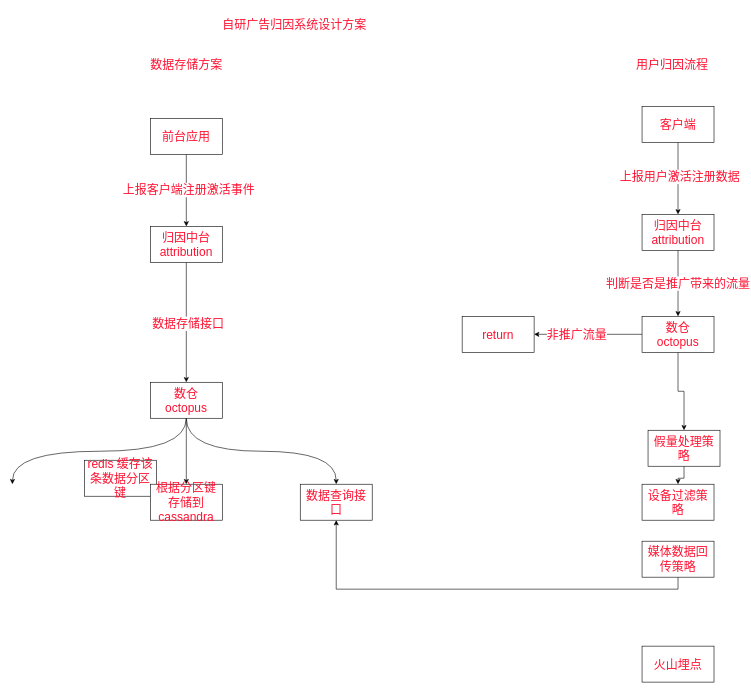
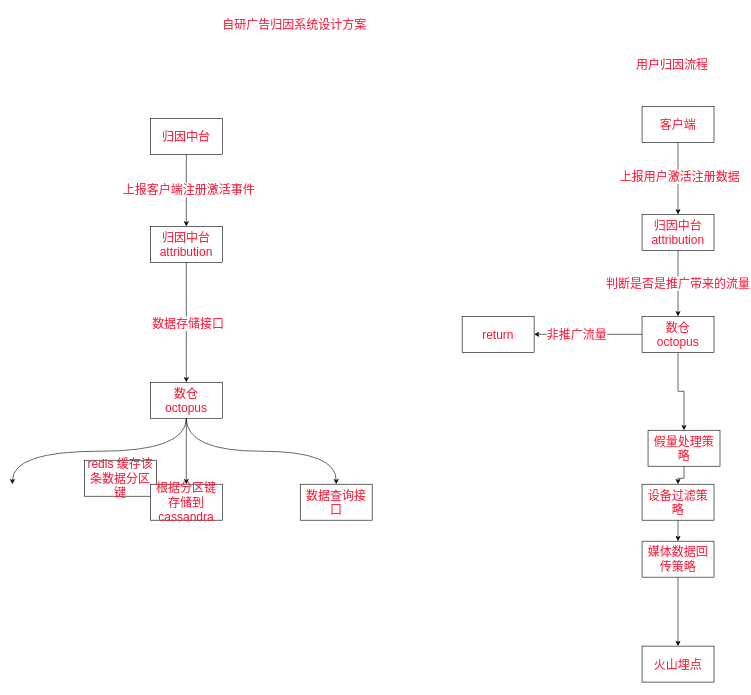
- <mxCell id="16" value="数据存储方案" style="text;html=1;align=center;verticalAlign=middle;resizable=0;points=[];autosize=1;strokeColor=none;fillColor=none;fontSize=20;fontFamily=Helvetica;fontColor=#FF1231;" vertex="1" parent="1"><mxGeometry x="240" y="87" width="140" height="40" as="geometry" /></mxCell>
- <mxCell id="4" value="前台应用" style="rounded=0;whiteSpace=wrap;html=1;fontColor=#FF1231;fontSize=20;" vertex="1" parent="1"><mxGeometry x="250" y="197" width="120" height="60" as="geometry" /></mxCell>
+ <mxCell id="4" value="归因中台" style="rounded=0;whiteSpace=wrap;html=1;fontColor=#FF1231;fontSize=20;" vertex="1" parent="1"><mxGeometry x="250" y="197" width="120" height="60" as="geometry" /></mxCell>
+ <mxCell id="30" style="edgeStyle=orthogonalEdgeStyle;rounded=0;orthogonalLoop=1;jettySize=auto;html=1;exitX=0.5;exitY=1;exitDx=0;exitDy=0;entryX=0.5;entryY=0;entryDx=0;entryDy=0;fontFamily=Helvetica;fontSize=20;fontColor=#FF1231;" edge="1" parent="1" source="31" target="33"><mxGeometry relative="1" as="geometry" /></mxCell>
- <mxCell id="32" style="edgeStyle=orthogonalEdgeStyle;rounded=0;orthogonalLoop=1;jettySize=auto;html=1;exitX=0.5;exitY=1;exitDx=0;exitDy=0;fontFamily=Helvetica;fontSize=20;fontColor=#FF1231;" edge="1" parent="1" source="33" target="14"><mxGeometry relative="1" as="geometry" /></mxCell>
+ <mxCell id="32" style="edgeStyle=orthogonalEdgeStyle;rounded=0;orthogonalLoop=1;jettySize=auto;html=1;exitX=0.5;exitY=1;exitDx=0;exitDy=0;entryX=0.5;entryY=0;entryDx=0;entryDy=0;fontFamily=Helvetica;fontSize=20;fontColor=#FF1231;" edge="1" parent="1" source="33" target="34"><mxGeometry relative="1" as="geometry" /></mxCell>
